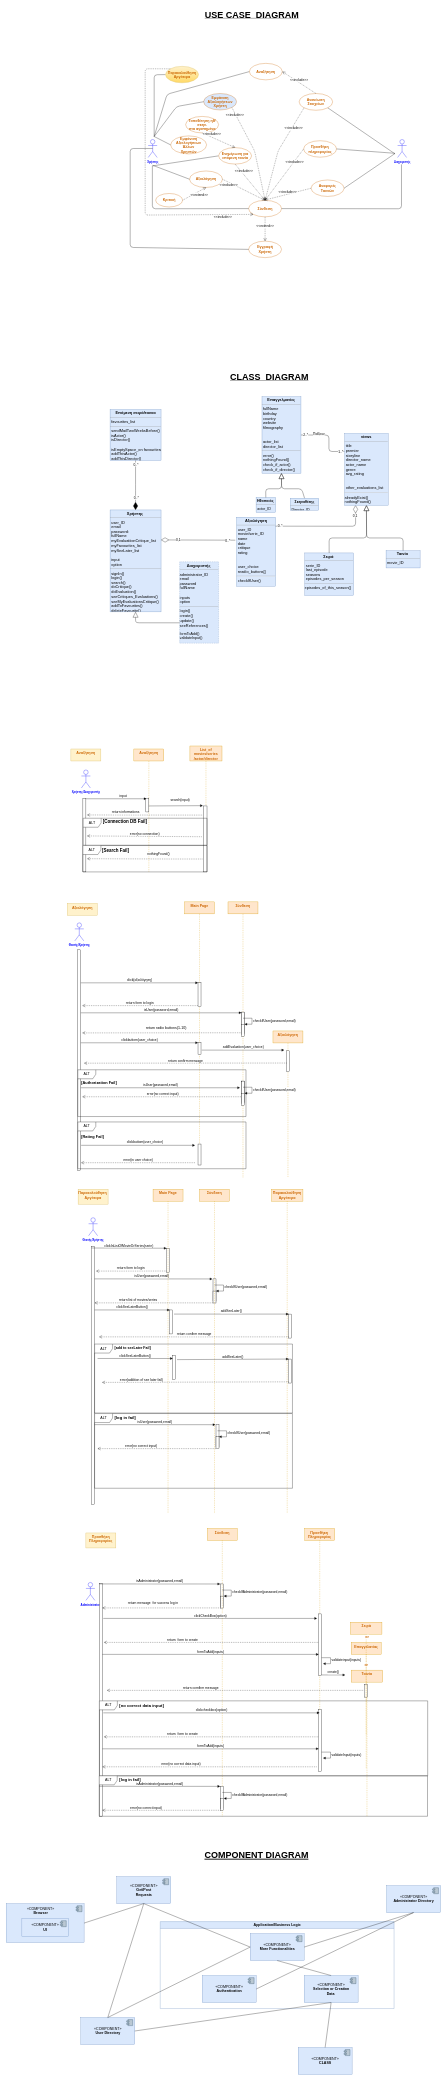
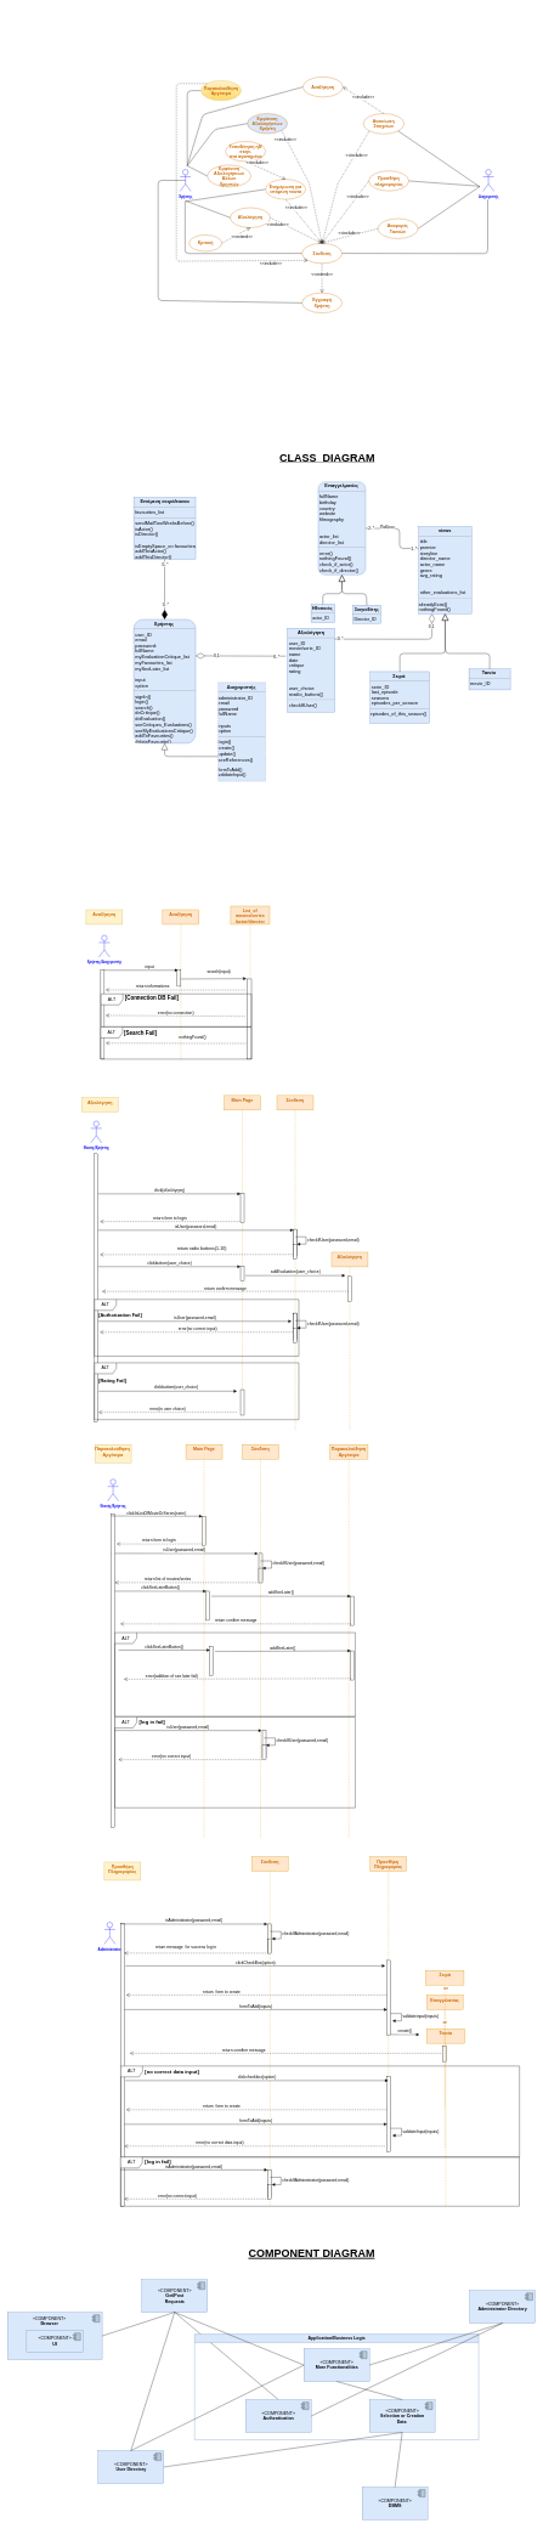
- <mxCell id="3" value="&lt;b&gt;&lt;u&gt;&lt;font style=&quot;font-size: 30px&quot;&gt;USE CASE&amp;nbsp; DIAGRAM&lt;/font&gt;&lt;/u&gt;&lt;/b&gt;" style="text;html=1;strokeColor=none;fillColor=none;align=center;verticalAlign=middle;whiteSpace=wrap;rounded=0;" parent="1" vertex="1"><mxGeometry x="633.21" y="20" width="413" height="50" as="geometry" /></mxCell>
- <mxCell id="173" value="&lt;p style=&quot;margin: 4px 0px 0px ; text-align: center ; font-size: 13px&quot;&gt;&lt;b&gt;&lt;font style=&quot;font-size: 13px&quot;&gt;Επαγγελματίες&lt;/font&gt;&lt;/b&gt;&lt;/p&gt;&lt;hr size=&quot;1&quot; style=&quot;font-size: 13px&quot;&gt;&lt;p style=&quot;margin: 0px 0px 0px 4px ; font-size: 13px&quot;&gt;&lt;font style=&quot;font-size: 13px&quot;&gt;&lt;span&gt;fullName&lt;/span&gt;&lt;br&gt;&lt;/font&gt;&lt;/p&gt;&lt;p style=&quot;margin: 0px 0px 0px 4px ; font-size: 13px&quot;&gt;&lt;font style=&quot;font-size: 13px&quot;&gt;birthday&lt;/font&gt;&lt;/p&gt;&lt;p style=&quot;margin: 0px 0px 0px 4px ; font-size: 13px&quot;&gt;&lt;font style=&quot;font-size: 13px&quot;&gt;country&lt;/font&gt;&lt;/p&gt;&lt;p style=&quot;margin: 0px 0px 0px 4px ; font-size: 13px&quot;&gt;&lt;font style=&quot;font-size: 13px&quot;&gt;website&lt;/font&gt;&lt;/p&gt;&lt;p style=&quot;margin: 0px 0px 0px 4px ; font-size: 13px&quot;&gt;&lt;font style=&quot;font-size: 13px&quot;&gt;filmography&lt;/font&gt;&lt;/p&gt;&lt;p style=&quot;margin: 0px 0px 0px 4px ; font-size: 13px&quot;&gt;&lt;font style=&quot;font-size: 13px&quot;&gt;&lt;br&gt;&lt;/font&gt;&lt;/p&gt;&lt;p style=&quot;margin: 0px 0px 0px 4px ; font-size: 13px&quot;&gt;&lt;br&gt;&lt;/p&gt;&lt;p style=&quot;margin: 0px 0px 0px 4px ; font-size: 13px&quot;&gt;&lt;font style=&quot;font-size: 13px&quot;&gt;actor_list&lt;/font&gt;&lt;/p&gt;&lt;p style=&quot;margin: 0px 0px 0px 4px ; font-size: 13px&quot;&gt;&lt;font style=&quot;font-size: 13px&quot;&gt;director_list&lt;/font&gt;&lt;/p&gt;&lt;hr size=&quot;1&quot; style=&quot;font-size: 13px&quot;&gt;&lt;p style=&quot;margin: 0px 0px 0px 4px ; font-size: 13px&quot;&gt;error()&lt;/p&gt;&lt;p style=&quot;margin: 0px 0px 0px 4px ; font-size: 13px&quot;&gt;&lt;font style=&quot;font-size: 13px&quot;&gt;&lt;span&gt;nothingFound()&lt;/span&gt;&lt;br&gt;&lt;/font&gt;&lt;/p&gt;&lt;p style=&quot;margin: 0px 0px 0px 4px ; font-size: 13px&quot;&gt;&lt;font style=&quot;font-size: 13px&quot;&gt;check_if_actor()&lt;/font&gt;&lt;/p&gt;&lt;p style=&quot;margin: 0px 0px 0px 4px ; font-size: 13px&quot;&gt;&lt;font style=&quot;font-size: 13px&quot;&gt;check_if_director()&lt;/font&gt;&lt;/p&gt;" style="verticalAlign=top;align=left;overflow=fill;fontSize=12;fontFamily=Helvetica;html=1;fillColor=#dae8fc;strokeColor=#6c8ebf;labelBackgroundColor=none;" parent="1" vertex="1"><mxGeometry x="873.41" y="1320" width="130" height="255.26" as="geometry" /></mxCell>
+ <mxCell id="173" value="&lt;p style=&quot;margin: 4px 0px 0px ; text-align: center ; font-size: 13px&quot;&gt;&lt;b&gt;&lt;font style=&quot;font-size: 13px&quot;&gt;Επαγγελματίες&lt;/font&gt;&lt;/b&gt;&lt;/p&gt;&lt;hr size=&quot;1&quot; style=&quot;font-size: 13px&quot;&gt;&lt;p style=&quot;margin: 0px 0px 0px 4px ; font-size: 13px&quot;&gt;&lt;font style=&quot;font-size: 13px&quot;&gt;&lt;span&gt;fullName&lt;/span&gt;&lt;br&gt;&lt;/font&gt;&lt;/p&gt;&lt;p style=&quot;margin: 0px 0px 0px 4px ; font-size: 13px&quot;&gt;&lt;font style=&quot;font-size: 13px&quot;&gt;birthday&lt;/font&gt;&lt;/p&gt;&lt;p style=&quot;margin: 0px 0px 0px 4px ; font-size: 13px&quot;&gt;&lt;font style=&quot;font-size: 13px&quot;&gt;country&lt;/font&gt;&lt;/p&gt;&lt;p style=&quot;margin: 0px 0px 0px 4px ; font-size: 13px&quot;&gt;&lt;font style=&quot;font-size: 13px&quot;&gt;website&lt;/font&gt;&lt;/p&gt;&lt;p style=&quot;margin: 0px 0px 0px 4px ; font-size: 13px&quot;&gt;&lt;font style=&quot;font-size: 13px&quot;&gt;filmography&lt;/font&gt;&lt;/p&gt;&lt;p style=&quot;margin: 0px 0px 0px 4px ; font-size: 13px&quot;&gt;&lt;font style=&quot;font-size: 13px&quot;&gt;&lt;br&gt;&lt;/font&gt;&lt;/p&gt;&lt;p style=&quot;margin: 0px 0px 0px 4px ; font-size: 13px&quot;&gt;&lt;br&gt;&lt;/p&gt;&lt;p style=&quot;margin: 0px 0px 0px 4px ; font-size: 13px&quot;&gt;&lt;font style=&quot;font-size: 13px&quot;&gt;actor_list&lt;/font&gt;&lt;/p&gt;&lt;p style=&quot;margin: 0px 0px 0px 4px ; font-size: 13px&quot;&gt;&lt;font style=&quot;font-size: 13px&quot;&gt;director_list&lt;/font&gt;&lt;/p&gt;&lt;hr size=&quot;1&quot; style=&quot;font-size: 13px&quot;&gt;&lt;p style=&quot;margin: 0px 0px 0px 4px ; font-size: 13px&quot;&gt;error()&lt;/p&gt;&lt;p style=&quot;margin: 0px 0px 0px 4px ; font-size: 13px&quot;&gt;&lt;font style=&quot;font-size: 13px&quot;&gt;&lt;span&gt;nothingFound()&lt;/span&gt;&lt;br&gt;&lt;/font&gt;&lt;/p&gt;&lt;p style=&quot;margin: 0px 0px 0px 4px ; font-size: 13px&quot;&gt;&lt;font style=&quot;font-size: 13px&quot;&gt;check_if_actor()&lt;/font&gt;&lt;/p&gt;&lt;p style=&quot;margin: 0px 0px 0px 4px ; font-size: 13px&quot;&gt;&lt;font style=&quot;font-size: 13px&quot;&gt;check_if_director()&lt;/font&gt;&lt;/p&gt;" style="verticalAlign=top;align=left;overflow=fill;fontSize=12;fontFamily=Helvetica;html=1;fillColor=#dae8fc;strokeColor=#6c8ebf;labelBackgroundColor=none;rounded=1;" parent="1" vertex="1"><mxGeometry x="873.41" y="1320" width="130" height="255.26" as="geometry" /></mxCell>
- <mxCell id="169" value="&lt;p style=&quot;margin: 0px ; margin-top: 4px ; text-align: center&quot;&gt;&lt;b&gt;Σκηνοθέτης&lt;/b&gt;&lt;/p&gt;&lt;hr size=&quot;1&quot;&gt;&lt;p style=&quot;margin: 0px 0px 0px 4px&quot;&gt;&lt;span&gt;Director_ID&lt;/span&gt;&lt;/p&gt;&lt;p style=&quot;margin: 0px ; margin-left: 4px&quot;&gt;&lt;br&gt;&lt;/p&gt;&lt;p style=&quot;margin: 0px ; margin-left: 4px&quot;&gt;&lt;br&gt;&lt;/p&gt;" style="verticalAlign=top;align=left;overflow=fill;fontSize=12;fontFamily=Helvetica;html=1;fillColor=#dae8fc;strokeColor=#6c8ebf;labelBackgroundColor=none;" parent="1" vertex="1"><mxGeometry x="967.91" y="1658.51" width="95" height="40" as="geometry" /></mxCell>
+ <mxCell id="169" value="&lt;p style=&quot;margin: 0px ; margin-top: 4px ; text-align: center&quot;&gt;&lt;b&gt;Σκηνοθέτης&lt;/b&gt;&lt;/p&gt;&lt;hr size=&quot;1&quot;&gt;&lt;p style=&quot;margin: 0px 0px 0px 4px&quot;&gt;&lt;span&gt;Director_ID&lt;/span&gt;&lt;/p&gt;&lt;p style=&quot;margin: 0px ; margin-left: 4px&quot;&gt;&lt;br&gt;&lt;/p&gt;&lt;p style=&quot;margin: 0px ; margin-left: 4px&quot;&gt;&lt;br&gt;&lt;/p&gt;" style="verticalAlign=top;align=left;overflow=fill;fontSize=12;fontFamily=Helvetica;html=1;fillColor=#dae8fc;strokeColor=#6c8ebf;labelBackgroundColor=none;" parent="1" vertex="1"><mxGeometry x="967.91" y="1658.51" width="77.5" height="50" as="geometry" /></mxCell>
- <mxCell id="165" value="&lt;p style=&quot;margin: 4px 0px 0px ; text-align: center ; font-size: 13px&quot;&gt;&lt;b&gt;&lt;font style=&quot;font-size: 13px&quot;&gt;Χρήστης&amp;nbsp;&lt;/font&gt;&lt;/b&gt;&lt;/p&gt;&lt;hr size=&quot;1&quot; style=&quot;font-size: 13px&quot;&gt;&lt;p style=&quot;margin: 0px 0px 0px 4px ; font-size: 13px&quot;&gt;&lt;font style=&quot;font-size: 13px&quot;&gt;user_ID&lt;br&gt;&lt;/font&gt;&lt;/p&gt;&lt;p style=&quot;margin: 0px 0px 0px 4px ; font-size: 13px&quot;&gt;&lt;font style=&quot;font-size: 13px&quot;&gt;email&lt;/font&gt;&lt;/p&gt;&lt;p style=&quot;margin: 0px 0px 0px 4px ; font-size: 13px&quot;&gt;&lt;font style=&quot;font-size: 13px&quot;&gt;password:&lt;/font&gt;&lt;/p&gt;&lt;p style=&quot;margin: 0px 0px 0px 4px ; font-size: 13px&quot;&gt;&lt;font style=&quot;font-size: 13px&quot;&gt;fullName&lt;/font&gt;&lt;/p&gt;&lt;p style=&quot;margin: 0px 0px 0px 4px ; font-size: 13px&quot;&gt;&lt;font style=&quot;font-size: 13px&quot;&gt;myEvaluatiionCritique_list&lt;br&gt;&lt;/font&gt;&lt;/p&gt;&lt;p style=&quot;margin: 0px 0px 0px 4px ; font-size: 13px&quot;&gt;&lt;font style=&quot;font-size: 13px&quot;&gt;myFavourites_list&lt;/font&gt;&lt;/p&gt;&lt;p style=&quot;margin: 0px 0px 0px 4px ; font-size: 13px&quot;&gt;&lt;font style=&quot;font-size: 13px&quot;&gt;mySeeLater_list&lt;/font&gt;&lt;/p&gt;&lt;p style=&quot;margin: 0px 0px 0px 4px ; font-size: 13px&quot;&gt;&lt;font style=&quot;font-size: 13px&quot;&gt;&lt;br&gt;&lt;/font&gt;&lt;/p&gt;&lt;p style=&quot;margin: 0px 0px 0px 4px ; font-size: 13px&quot;&gt;&lt;font style=&quot;font-size: 13px&quot;&gt;input&lt;br&gt;&lt;/font&gt;&lt;/p&gt;&lt;p style=&quot;margin: 0px 0px 0px 4px ; font-size: 13px&quot;&gt;&lt;font style=&quot;font-size: 13px&quot;&gt;option&lt;br&gt;&lt;/font&gt;&lt;/p&gt;&lt;hr size=&quot;1&quot; style=&quot;font-size: 13px&quot;&gt;&lt;p style=&quot;margin: 0px 0px 0px 4px ; font-size: 13px&quot;&gt;&lt;font style=&quot;font-size: 13px&quot;&gt;&lt;span&gt;signIn()&lt;/span&gt;&lt;br&gt;&lt;/font&gt;&lt;/p&gt;&lt;p style=&quot;margin: 0px 0px 0px 4px ; font-size: 13px&quot;&gt;&lt;span&gt;&lt;font style=&quot;font-size: 13px&quot;&gt;login()&lt;/font&gt;&lt;/span&gt;&lt;/p&gt;&lt;p style=&quot;margin: 0px 0px 0px 4px ; font-size: 13px&quot;&gt;&lt;font style=&quot;font-size: 13px&quot;&gt;search()&lt;span&gt;&lt;br&gt;&lt;/span&gt;&lt;/font&gt;&lt;/p&gt;&lt;p style=&quot;margin: 0px 0px 0px 4px ; font-size: 13px&quot;&gt;&lt;font style=&quot;font-size: 13px&quot;&gt;doCritique()&lt;/font&gt;&lt;/p&gt;&lt;p style=&quot;margin: 0px 0px 0px 4px ; font-size: 13px&quot;&gt;&lt;font style=&quot;font-size: 13px&quot;&gt;doEvaluation()&lt;/font&gt;&lt;/p&gt;&lt;p style=&quot;margin: 0px 0px 0px 4px ; font-size: 13px&quot;&gt;&lt;font style=&quot;font-size: 13px&quot;&gt;seeCritiques_Evaluations()&lt;/font&gt;&lt;/p&gt;&lt;p style=&quot;margin: 0px 0px 0px 4px ; font-size: 13px&quot;&gt;&lt;font style=&quot;font-size: 13px&quot;&gt;seeMyEvaluationsCritique()&lt;/font&gt;&lt;/p&gt;&lt;p style=&quot;margin: 0px 0px 0px 4px ; font-size: 13px&quot;&gt;&lt;font style=&quot;font-size: 13px&quot;&gt;addToFavourites()&lt;/font&gt;&lt;/p&gt;&lt;p style=&quot;margin: 0px 0px 0px 4px ; font-size: 13px&quot;&gt;&lt;font style=&quot;font-size: 13px&quot;&gt;deleteFavourite()&lt;br&gt;&lt;/font&gt;&lt;/p&gt;&lt;p style=&quot;margin: 0px 0px 0px 4px ; font-size: 13px&quot;&gt;&lt;br&gt;&lt;/p&gt;" style="verticalAlign=top;align=left;overflow=fill;fontSize=12;fontFamily=Helvetica;html=1;fillColor=#dae8fc;strokeColor=#6c8ebf;labelBackgroundColor=none;" parent="1" vertex="1"><mxGeometry x="366.66" y="1697.67" width="170" height="340" as="geometry" /></mxCell>
+ <mxCell id="165" value="&lt;p style=&quot;margin: 4px 0px 0px ; text-align: center ; font-size: 13px&quot;&gt;&lt;b&gt;&lt;font style=&quot;font-size: 13px&quot;&gt;Χρήστης&amp;nbsp;&lt;/font&gt;&lt;/b&gt;&lt;/p&gt;&lt;hr size=&quot;1&quot; style=&quot;font-size: 13px&quot;&gt;&lt;p style=&quot;margin: 0px 0px 0px 4px ; font-size: 13px&quot;&gt;&lt;font style=&quot;font-size: 13px&quot;&gt;user_ID&lt;br&gt;&lt;/font&gt;&lt;/p&gt;&lt;p style=&quot;margin: 0px 0px 0px 4px ; font-size: 13px&quot;&gt;&lt;font style=&quot;font-size: 13px&quot;&gt;email&lt;/font&gt;&lt;/p&gt;&lt;p style=&quot;margin: 0px 0px 0px 4px ; font-size: 13px&quot;&gt;&lt;font style=&quot;font-size: 13px&quot;&gt;password:&lt;/font&gt;&lt;/p&gt;&lt;p style=&quot;margin: 0px 0px 0px 4px ; font-size: 13px&quot;&gt;&lt;font style=&quot;font-size: 13px&quot;&gt;fullName&lt;/font&gt;&lt;/p&gt;&lt;p style=&quot;margin: 0px 0px 0px 4px ; font-size: 13px&quot;&gt;&lt;font style=&quot;font-size: 13px&quot;&gt;myEvaluatiionCritique_list&lt;br&gt;&lt;/font&gt;&lt;/p&gt;&lt;p style=&quot;margin: 0px 0px 0px 4px ; font-size: 13px&quot;&gt;&lt;font style=&quot;font-size: 13px&quot;&gt;myFavourites_list&lt;/font&gt;&lt;/p&gt;&lt;p style=&quot;margin: 0px 0px 0px 4px ; font-size: 13px&quot;&gt;&lt;font style=&quot;font-size: 13px&quot;&gt;mySeeLater_list&lt;/font&gt;&lt;/p&gt;&lt;p style=&quot;margin: 0px 0px 0px 4px ; font-size: 13px&quot;&gt;&lt;font style=&quot;font-size: 13px&quot;&gt;&lt;br&gt;&lt;/font&gt;&lt;/p&gt;&lt;p style=&quot;margin: 0px 0px 0px 4px ; font-size: 13px&quot;&gt;&lt;font style=&quot;font-size: 13px&quot;&gt;input&lt;br&gt;&lt;/font&gt;&lt;/p&gt;&lt;p style=&quot;margin: 0px 0px 0px 4px ; font-size: 13px&quot;&gt;&lt;font style=&quot;font-size: 13px&quot;&gt;option&lt;br&gt;&lt;/font&gt;&lt;/p&gt;&lt;hr size=&quot;1&quot; style=&quot;font-size: 13px&quot;&gt;&lt;p style=&quot;margin: 0px 0px 0px 4px ; font-size: 13px&quot;&gt;&lt;font style=&quot;font-size: 13px&quot;&gt;&lt;span&gt;signIn()&lt;/span&gt;&lt;br&gt;&lt;/font&gt;&lt;/p&gt;&lt;p style=&quot;margin: 0px 0px 0px 4px ; font-size: 13px&quot;&gt;&lt;span&gt;&lt;font style=&quot;font-size: 13px&quot;&gt;login()&lt;/font&gt;&lt;/span&gt;&lt;/p&gt;&lt;p style=&quot;margin: 0px 0px 0px 4px ; font-size: 13px&quot;&gt;&lt;font style=&quot;font-size: 13px&quot;&gt;search()&lt;span&gt;&lt;br&gt;&lt;/span&gt;&lt;/font&gt;&lt;/p&gt;&lt;p style=&quot;margin: 0px 0px 0px 4px ; font-size: 13px&quot;&gt;&lt;font style=&quot;font-size: 13px&quot;&gt;doCritique()&lt;/font&gt;&lt;/p&gt;&lt;p style=&quot;margin: 0px 0px 0px 4px ; font-size: 13px&quot;&gt;&lt;font style=&quot;font-size: 13px&quot;&gt;doEvaluation()&lt;/font&gt;&lt;/p&gt;&lt;p style=&quot;margin: 0px 0px 0px 4px ; font-size: 13px&quot;&gt;&lt;font style=&quot;font-size: 13px&quot;&gt;seeCritiques_Evaluations()&lt;/font&gt;&lt;/p&gt;&lt;p style=&quot;margin: 0px 0px 0px 4px ; font-size: 13px&quot;&gt;&lt;font style=&quot;font-size: 13px&quot;&gt;seeMyEvaluationsCritique()&lt;/font&gt;&lt;/p&gt;&lt;p style=&quot;margin: 0px 0px 0px 4px ; font-size: 13px&quot;&gt;&lt;font style=&quot;font-size: 13px&quot;&gt;addToFavourites()&lt;/font&gt;&lt;/p&gt;&lt;p style=&quot;margin: 0px 0px 0px 4px ; font-size: 13px&quot;&gt;&lt;font style=&quot;font-size: 13px&quot;&gt;deleteFavourite()&lt;br&gt;&lt;/font&gt;&lt;/p&gt;&lt;p style=&quot;margin: 0px 0px 0px 4px ; font-size: 13px&quot;&gt;&lt;br&gt;&lt;/p&gt;" style="verticalAlign=top;align=left;overflow=fill;fontSize=12;fontFamily=Helvetica;html=1;fillColor=#dae8fc;strokeColor=#6c8ebf;labelBackgroundColor=none;rounded=1;" parent="1" vertex="1"><mxGeometry x="366.66" y="1697.67" width="170" height="340" as="geometry" /></mxCell>
- <mxCell id="125" value="&lt;b&gt;[add to seeLater Fail]&lt;/b&gt;" style="text;whiteSpace=wrap;html=1;" parent="1" vertex="1"><mxGeometry x="380" y="4479.88" width="125" height="30" as="geometry" /></mxCell>
+ <mxCell id="209" value="" style="endArrow=none;html=1;entryX=0.5;entryY=0;entryDx=0;entryDy=0;exitX=0.5;exitY=1;exitDx=0;exitDy=0;" parent="1" source="200" target="211" edge="1"><mxGeometry width="50" height="50" relative="1" as="geometry"><mxPoint x="254" y="6546.25" as="sourcePoint" /><mxPoint x="473" y="6671.25" as="targetPoint" /></mxGeometry></mxCell>
- <mxCell id="206" value="«COMPONENT»&lt;br&gt;&lt;b&gt;CLASS&lt;br&gt;&lt;/b&gt;" style="html=1;dropTarget=0;strokeColor=#6c8ebf;fillColor=#dae8fc;" parent="1" vertex="1"><mxGeometry x="994" y="6826.25" width="180" height="90" as="geometry" /></mxCell>
+ <mxCell id="206" value="«COMPONENT»&lt;br&gt;&lt;b&gt;DBMS&lt;br&gt;&lt;/b&gt;" style="html=1;dropTarget=0;strokeColor=#6c8ebf;fillColor=#dae8fc;" parent="1" vertex="1"><mxGeometry x="994" y="6826.25" width="180" height="90" as="geometry" /></mxCell>
